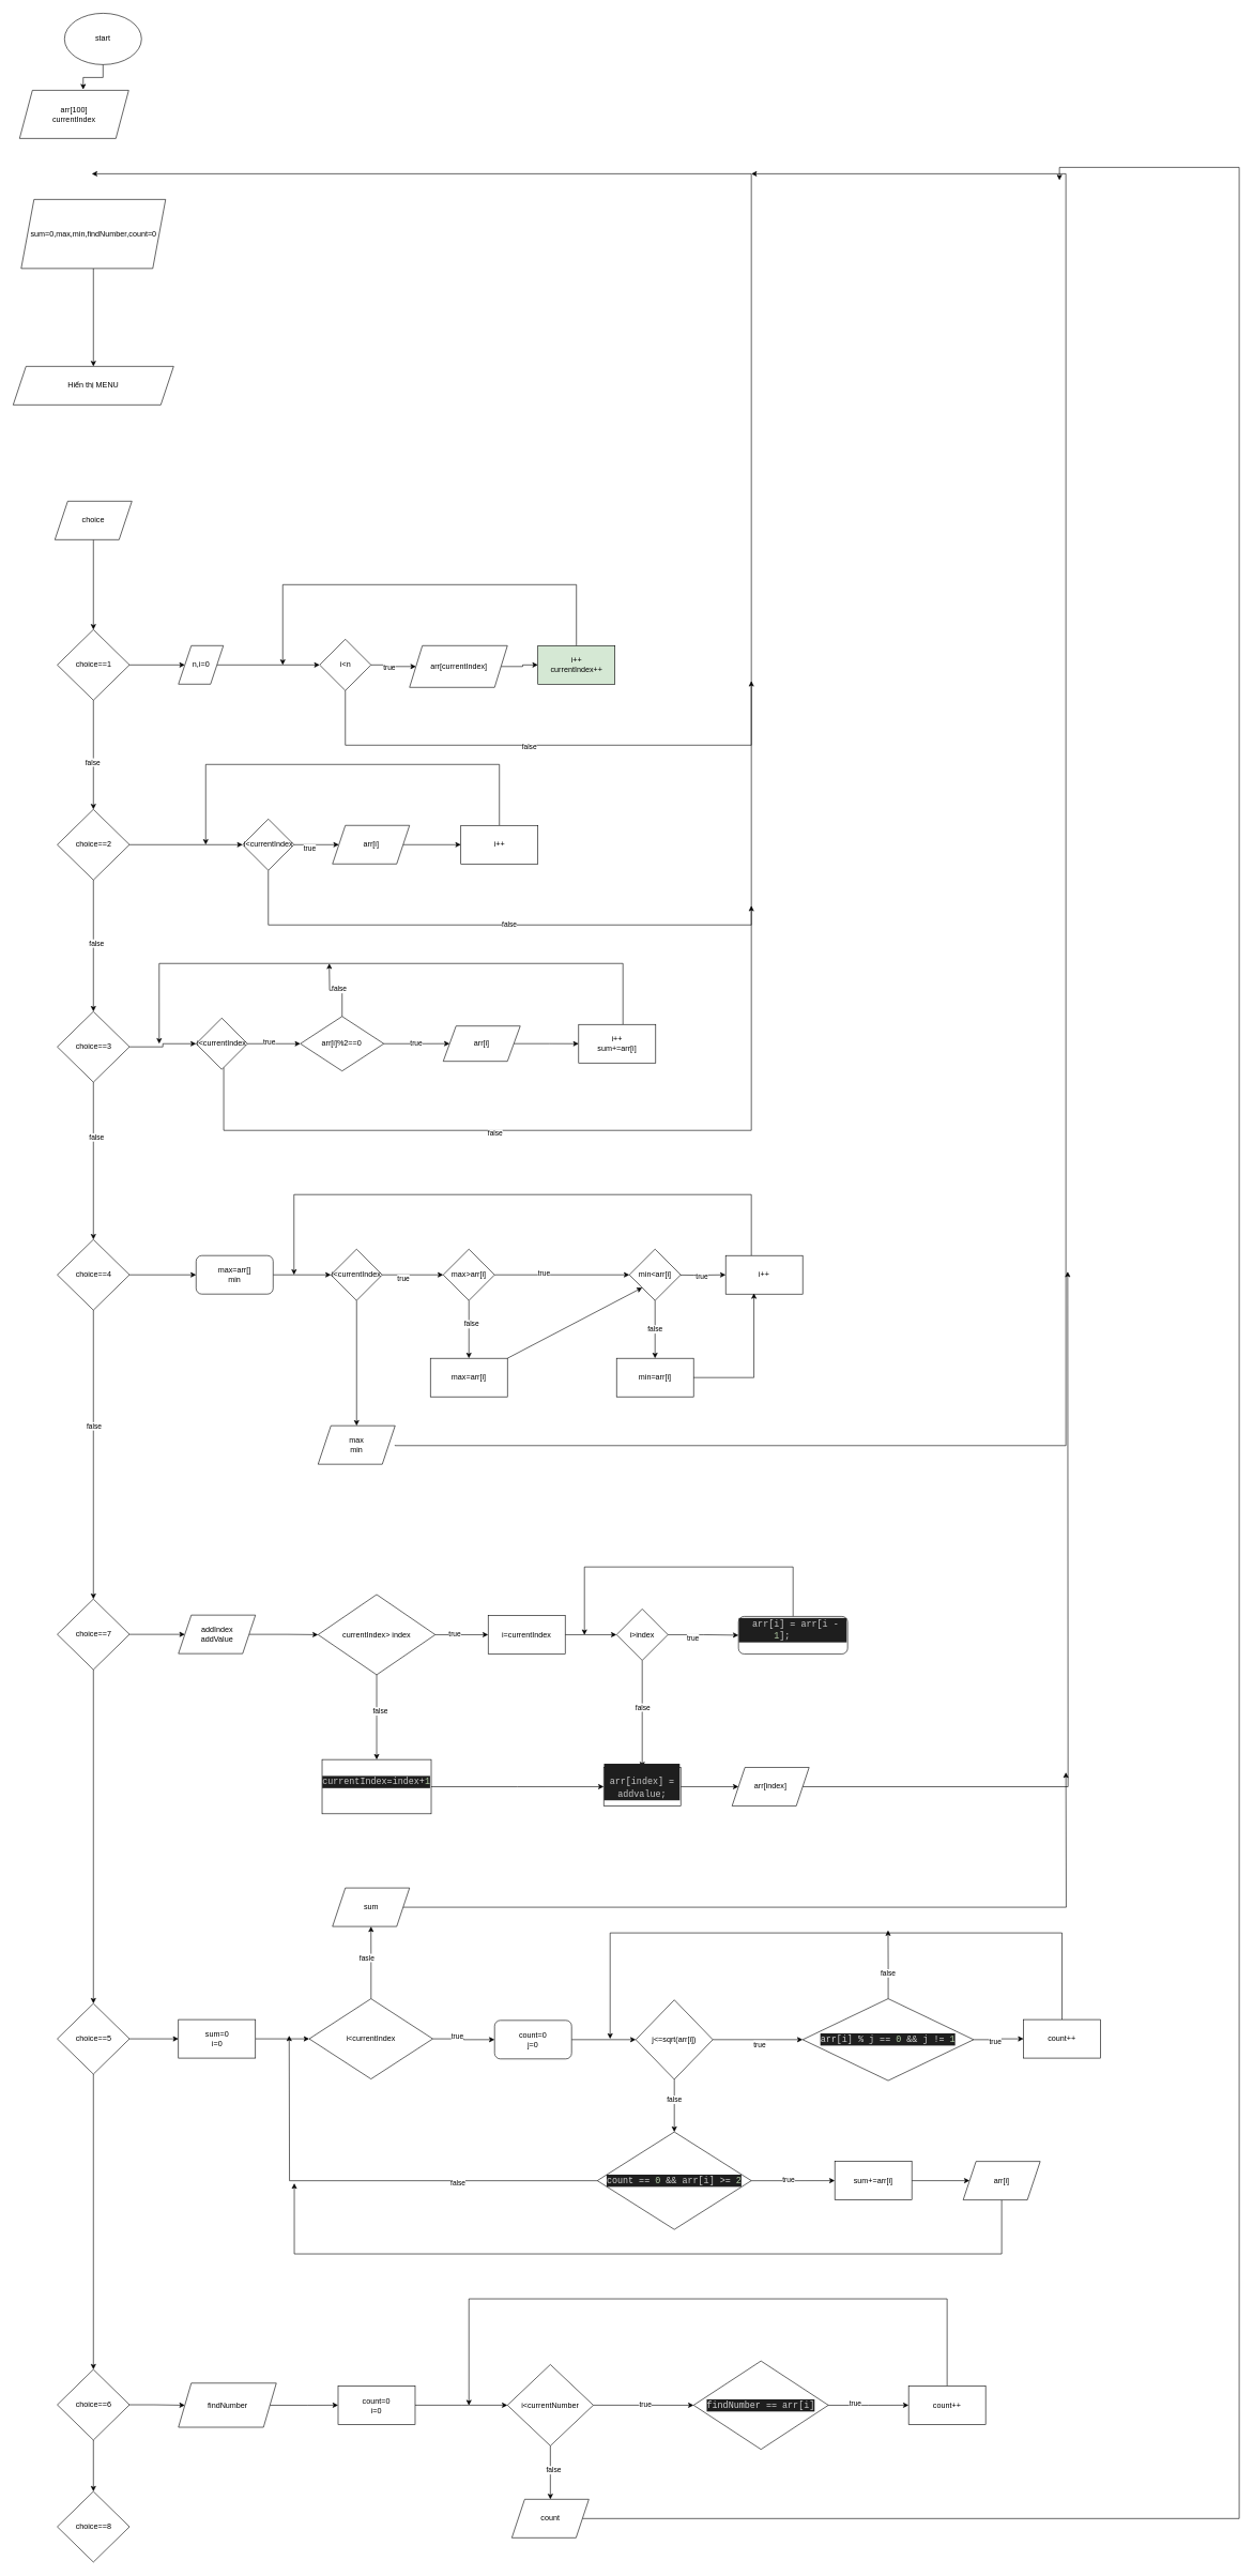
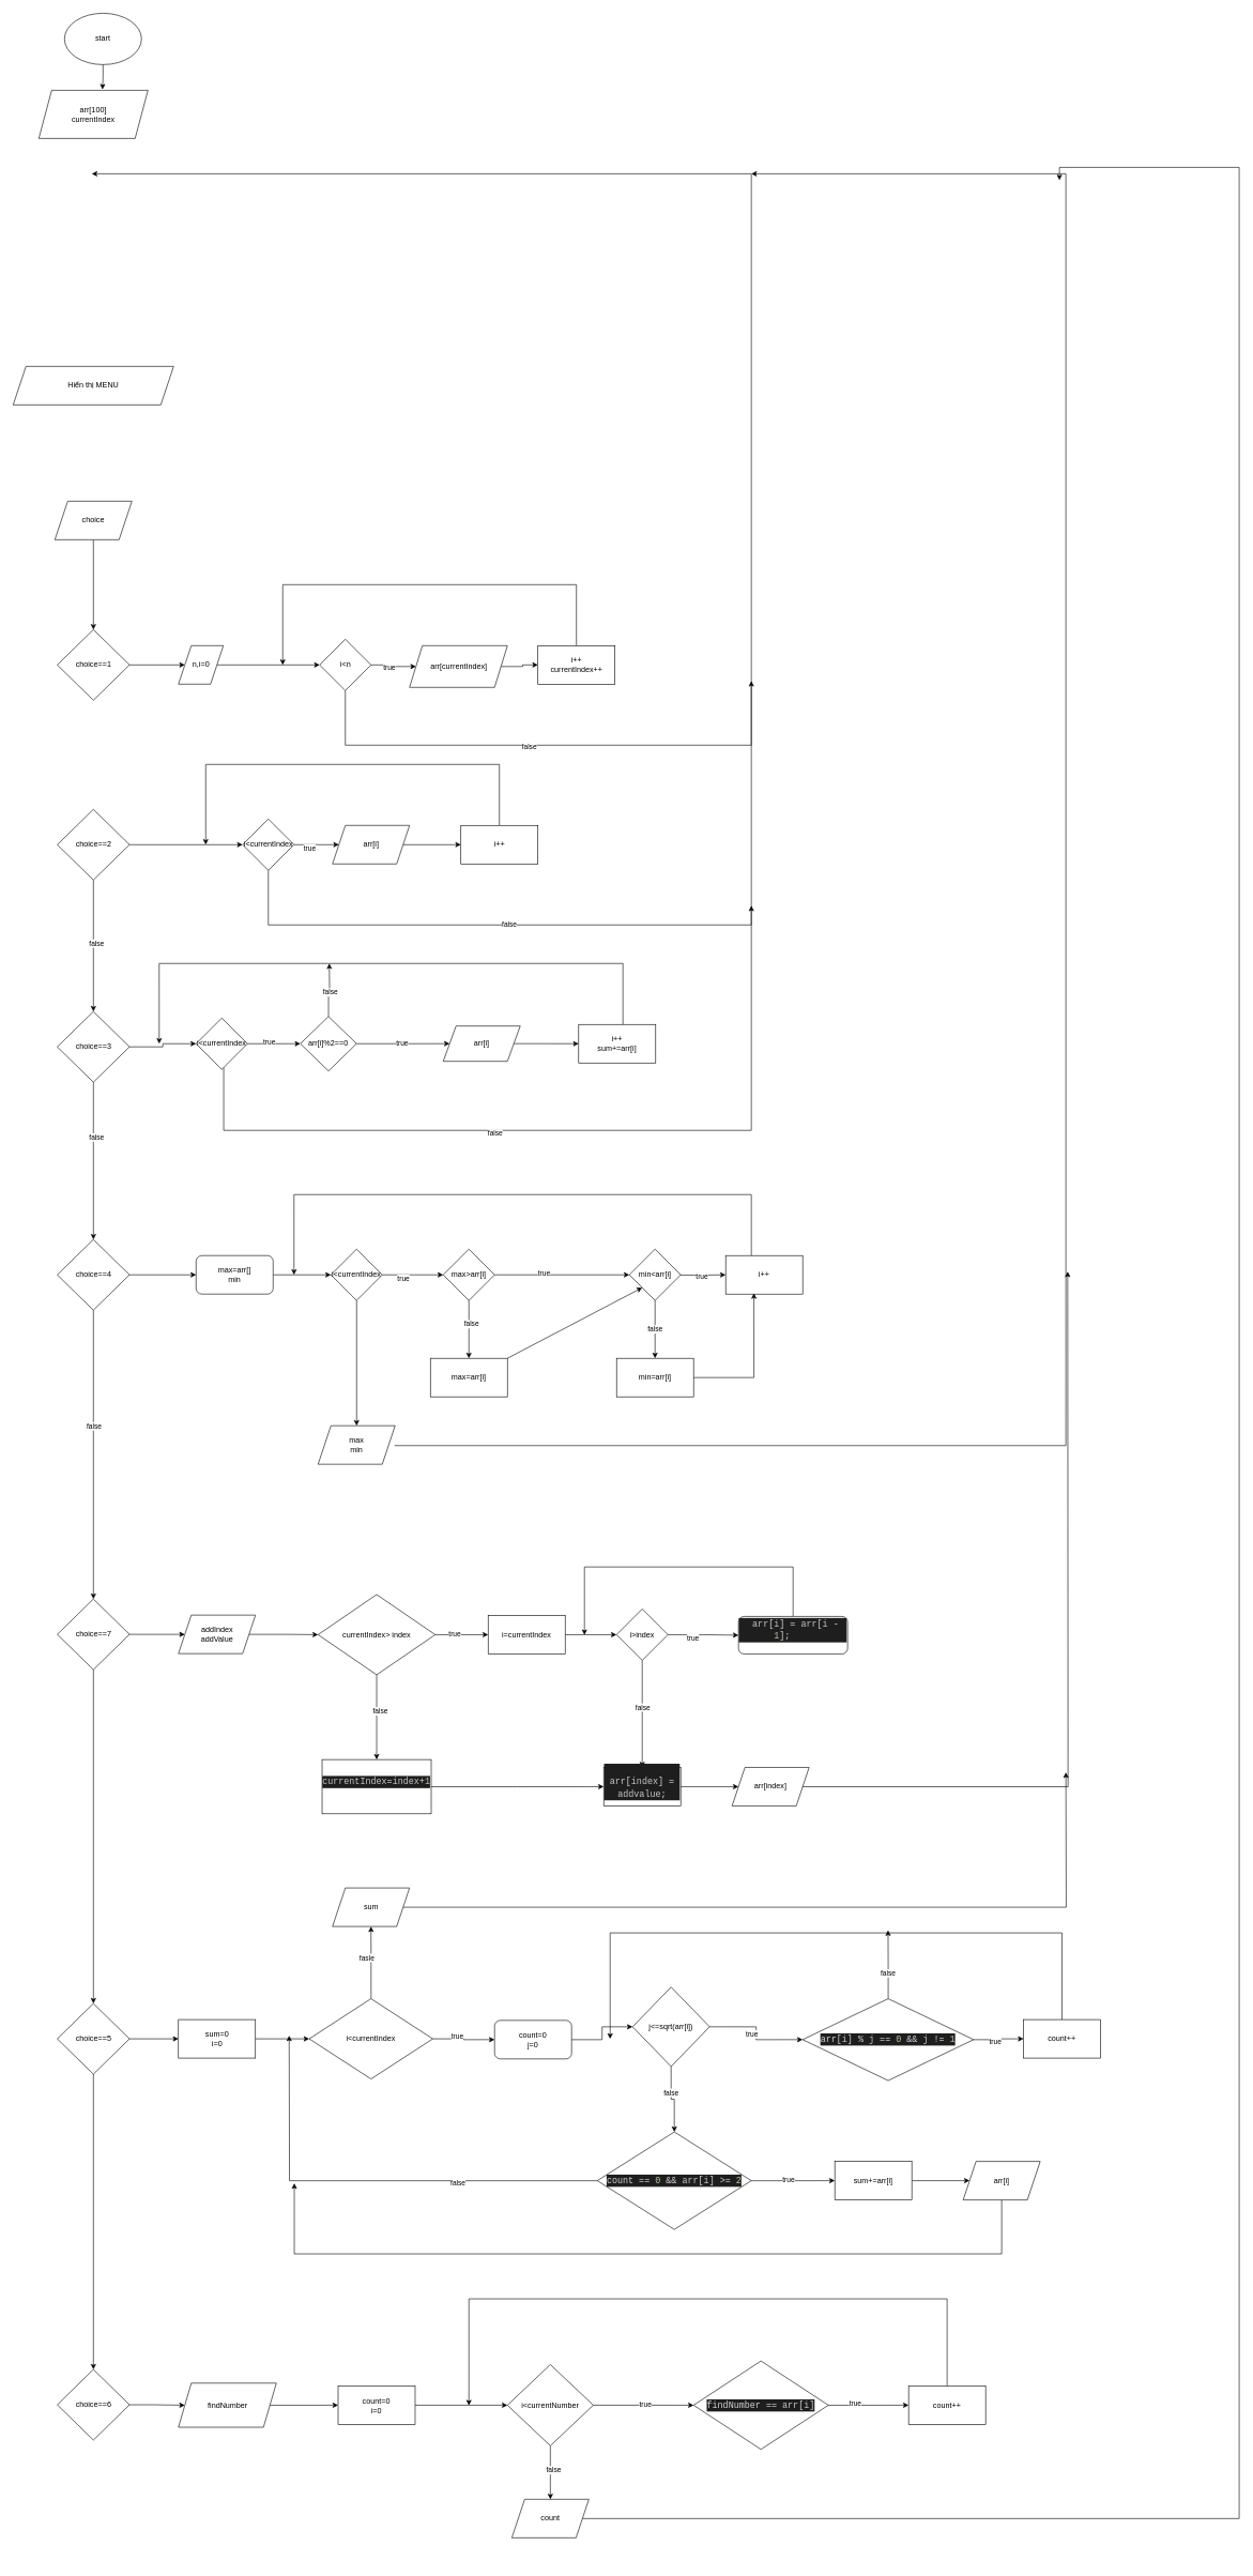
- <mxCell id="3" value="arr[100]&lt;br&gt;currentIndex" style="shape=parallelogram;perimeter=parallelogramPerimeter;whiteSpace=wrap;html=1;fixedSize=1;" parent="1" vertex="1"><mxGeometry x="30" y="140" width="170" height="75" as="geometry" /></mxCell>
+ <mxCell id="3" value="arr[100]&lt;br&gt;currentIndex" style="shape=parallelogram;perimeter=parallelogramPerimeter;whiteSpace=wrap;html=1;fixedSize=1;" parent="1" vertex="1"><mxGeometry x="60" y="140" width="170" height="75" as="geometry" /></mxCell>
- <mxCell id="6" value="sum=0,max,min,findNumber,count=0" style="shape=parallelogram;perimeter=parallelogramPerimeter;whiteSpace=wrap;html=1;fixedSize=1;" parent="1" vertex="1"><mxGeometry x="32.5" y="310" width="225" height="107.5" as="geometry" /></mxCell>
- <mxCell id="5" style="edgeStyle=orthogonalEdgeStyle;rounded=0;orthogonalLoop=1;jettySize=auto;html=1;entryX=0.5;entryY=0;entryDx=0;entryDy=0;" parent="1" source="6" target="7" edge="1"><mxGeometry relative="1" as="geometry" /></mxCell>
- <mxCell id="24" value="i++&lt;br&gt;currentIndex++" style="whiteSpace=wrap;html=1;fillColor=#d5e8d4;" parent="1" vertex="1"><mxGeometry x="837.5" y="1005" width="120" height="60" as="geometry" /></mxCell>
+ <mxCell id="24" value="i++&lt;br&gt;currentIndex++" style="whiteSpace=wrap;html=1;" parent="1" vertex="1"><mxGeometry x="837.5" y="1005" width="120" height="60" as="geometry" /></mxCell>
- <mxCell id="11" value="" style="edgeStyle=orthogonalEdgeStyle;rounded=0;orthogonalLoop=1;jettySize=auto;html=1;" parent="1" source="13" target="27" edge="1"><mxGeometry relative="1" as="geometry" /></mxCell>
- <mxCell id="12" value="false" style="edgeLabel;html=1;align=center;verticalAlign=middle;resizable=0;points=[];" parent="11" vertex="1" connectable="0"><mxGeometry x="0.129" y="-2" relative="1" as="geometry"><mxPoint as="offset" /></mxGeometry></mxCell>
- <mxCell id="53" value="arr[i]%2==0" style="rhombus;whiteSpace=wrap;html=1;" parent="1" vertex="1"><mxGeometry x="467.47" y="1582.5" width="130" height="85" as="geometry" /></mxCell>
+ <mxCell id="53" value="arr[i]%2==0" style="rhombus;whiteSpace=wrap;html=1;" parent="1" vertex="1"><mxGeometry x="467.47" y="1582.5" width="87.53" height="85" as="geometry" /></mxCell>
- <mxCell id="131" value="j&amp;lt;=sqrt(arr[i])" style="rhombus;whiteSpace=wrap;html=1;" parent="1" vertex="1"><mxGeometry x="990" y="3114.38" width="120" height="123.75" as="geometry" /></mxCell>
+ <mxCell id="131" value="j&amp;lt;=sqrt(arr[i])" style="rhombus;whiteSpace=wrap;html=1;" parent="1" vertex="1"><mxGeometry x="985" y="3094.38" width="120" height="123.75" as="geometry" /></mxCell>
- <mxCell id="144" value="" style="edgeStyle=orthogonalEdgeStyle;rounded=0;orthogonalLoop=1;jettySize=auto;html=1;" parent="1" source="145" target="162" edge="1"><mxGeometry relative="1" as="geometry" /></mxCell>
- <mxCell id="162" value="choice==8" style="rhombus;whiteSpace=wrap;html=1;" parent="1" vertex="1"><mxGeometry x="88.75" y="3880" width="112.5" height="110" as="geometry" /></mxCell>
